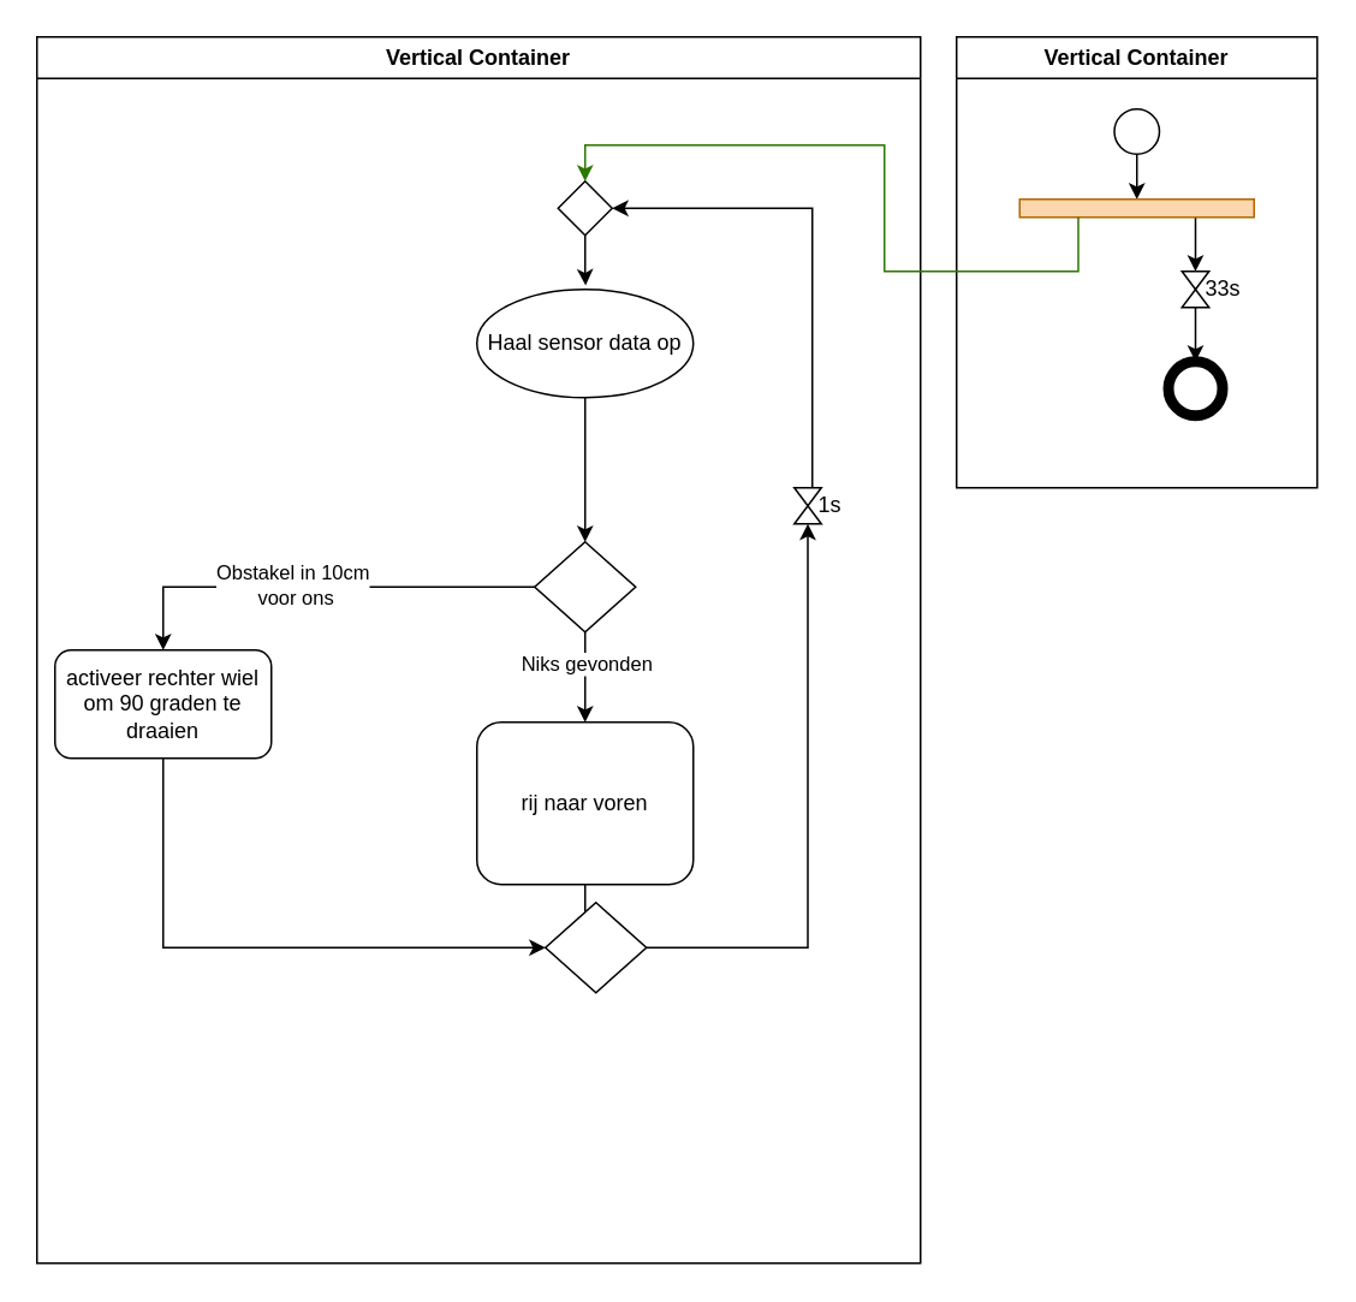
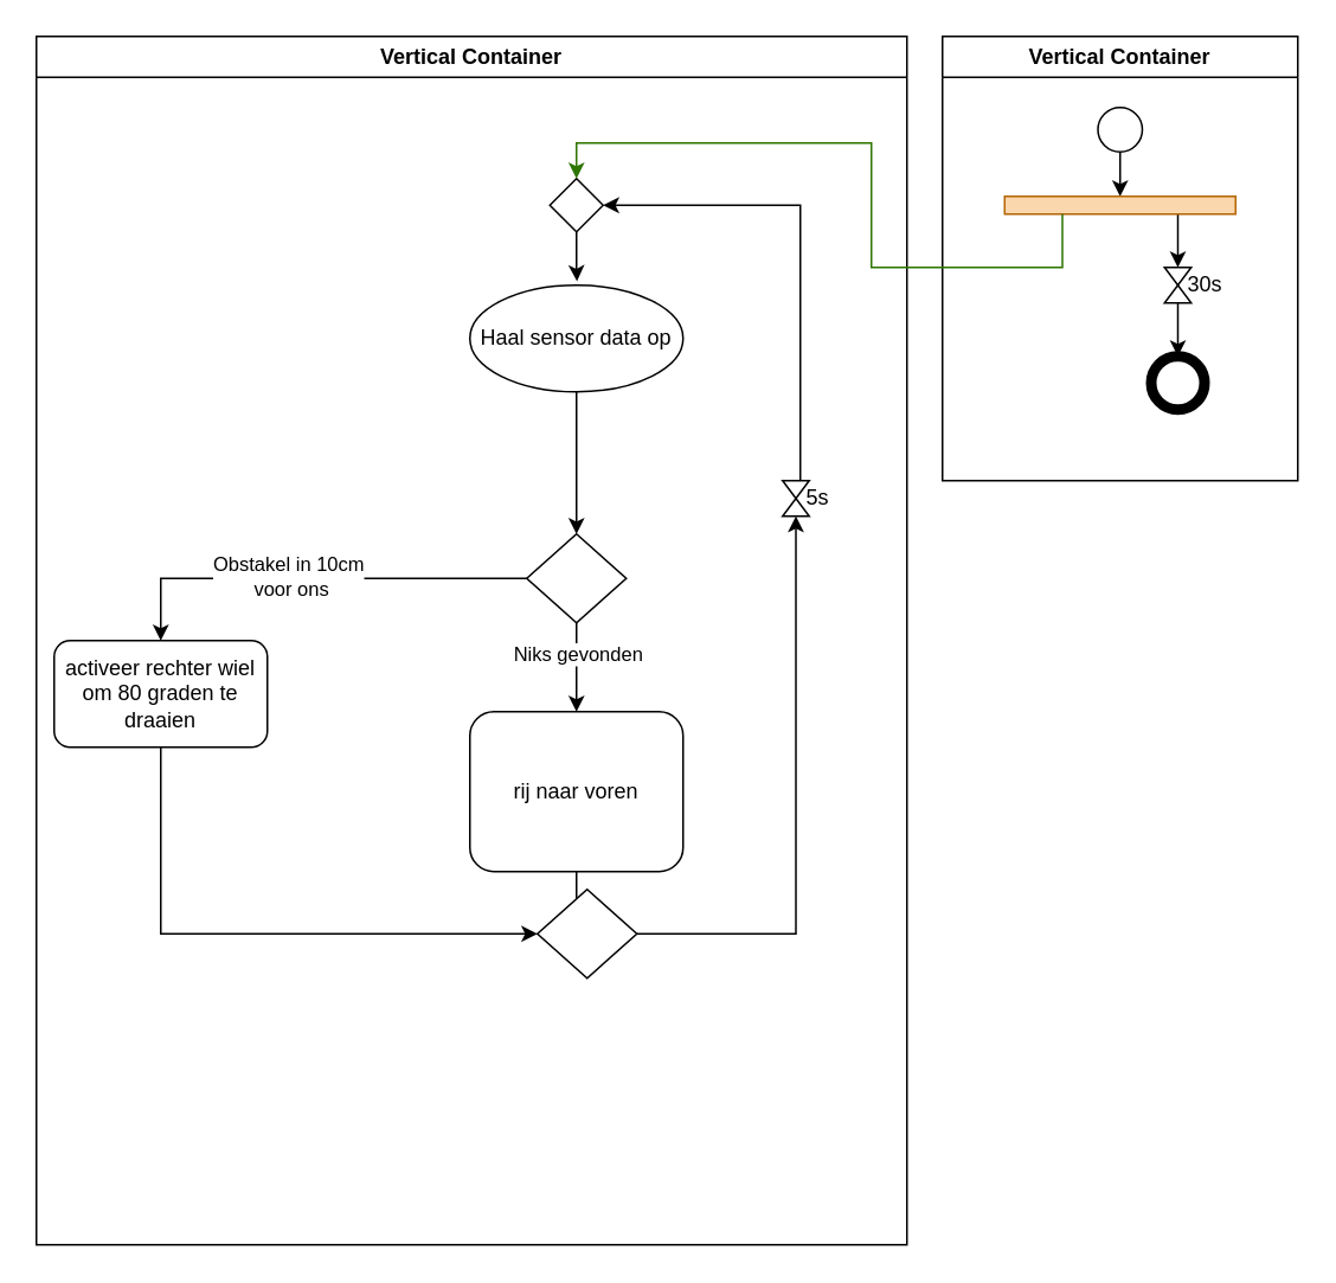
- <mxCell id="28" value="33s" style="text;html=1;strokeColor=none;fillColor=none;align=center;verticalAlign=middle;whiteSpace=wrap;rounded=0;" vertex="1" parent="20"><mxGeometry x="117.5" y="125" width="60" height="30" as="geometry" /></mxCell>
+ <mxCell id="28" value="30s" style="text;html=1;strokeColor=none;fillColor=none;align=center;verticalAlign=middle;whiteSpace=wrap;rounded=0;" vertex="1" parent="20"><mxGeometry x="117.5" y="125" width="60" height="30" as="geometry" /></mxCell>
- <mxCell id="19" value="1s" style="text;html=1;strokeColor=none;fillColor=none;align=center;verticalAlign=middle;whiteSpace=wrap;rounded=0;" vertex="1" parent="13"><mxGeometry x="410" y="245" width="60" height="30" as="geometry" /></mxCell>
+ <mxCell id="19" value="5s" style="text;html=1;strokeColor=none;fillColor=none;align=center;verticalAlign=middle;whiteSpace=wrap;rounded=0;" vertex="1" parent="13"><mxGeometry x="410" y="245" width="60" height="30" as="geometry" /></mxCell>
- <mxCell id="10" value="activeer rechter wiel om 90 graden te draaien" style="rounded=1;whiteSpace=wrap;html=1;" parent="1" vertex="1"><mxGeometry x="30" y="360" width="120" height="60" as="geometry" /></mxCell>
+ <mxCell id="10" value="activeer rechter wiel om 80 graden te draaien" style="rounded=1;whiteSpace=wrap;html=1;" parent="1" vertex="1"><mxGeometry x="30" y="360" width="120" height="60" as="geometry" /></mxCell>
